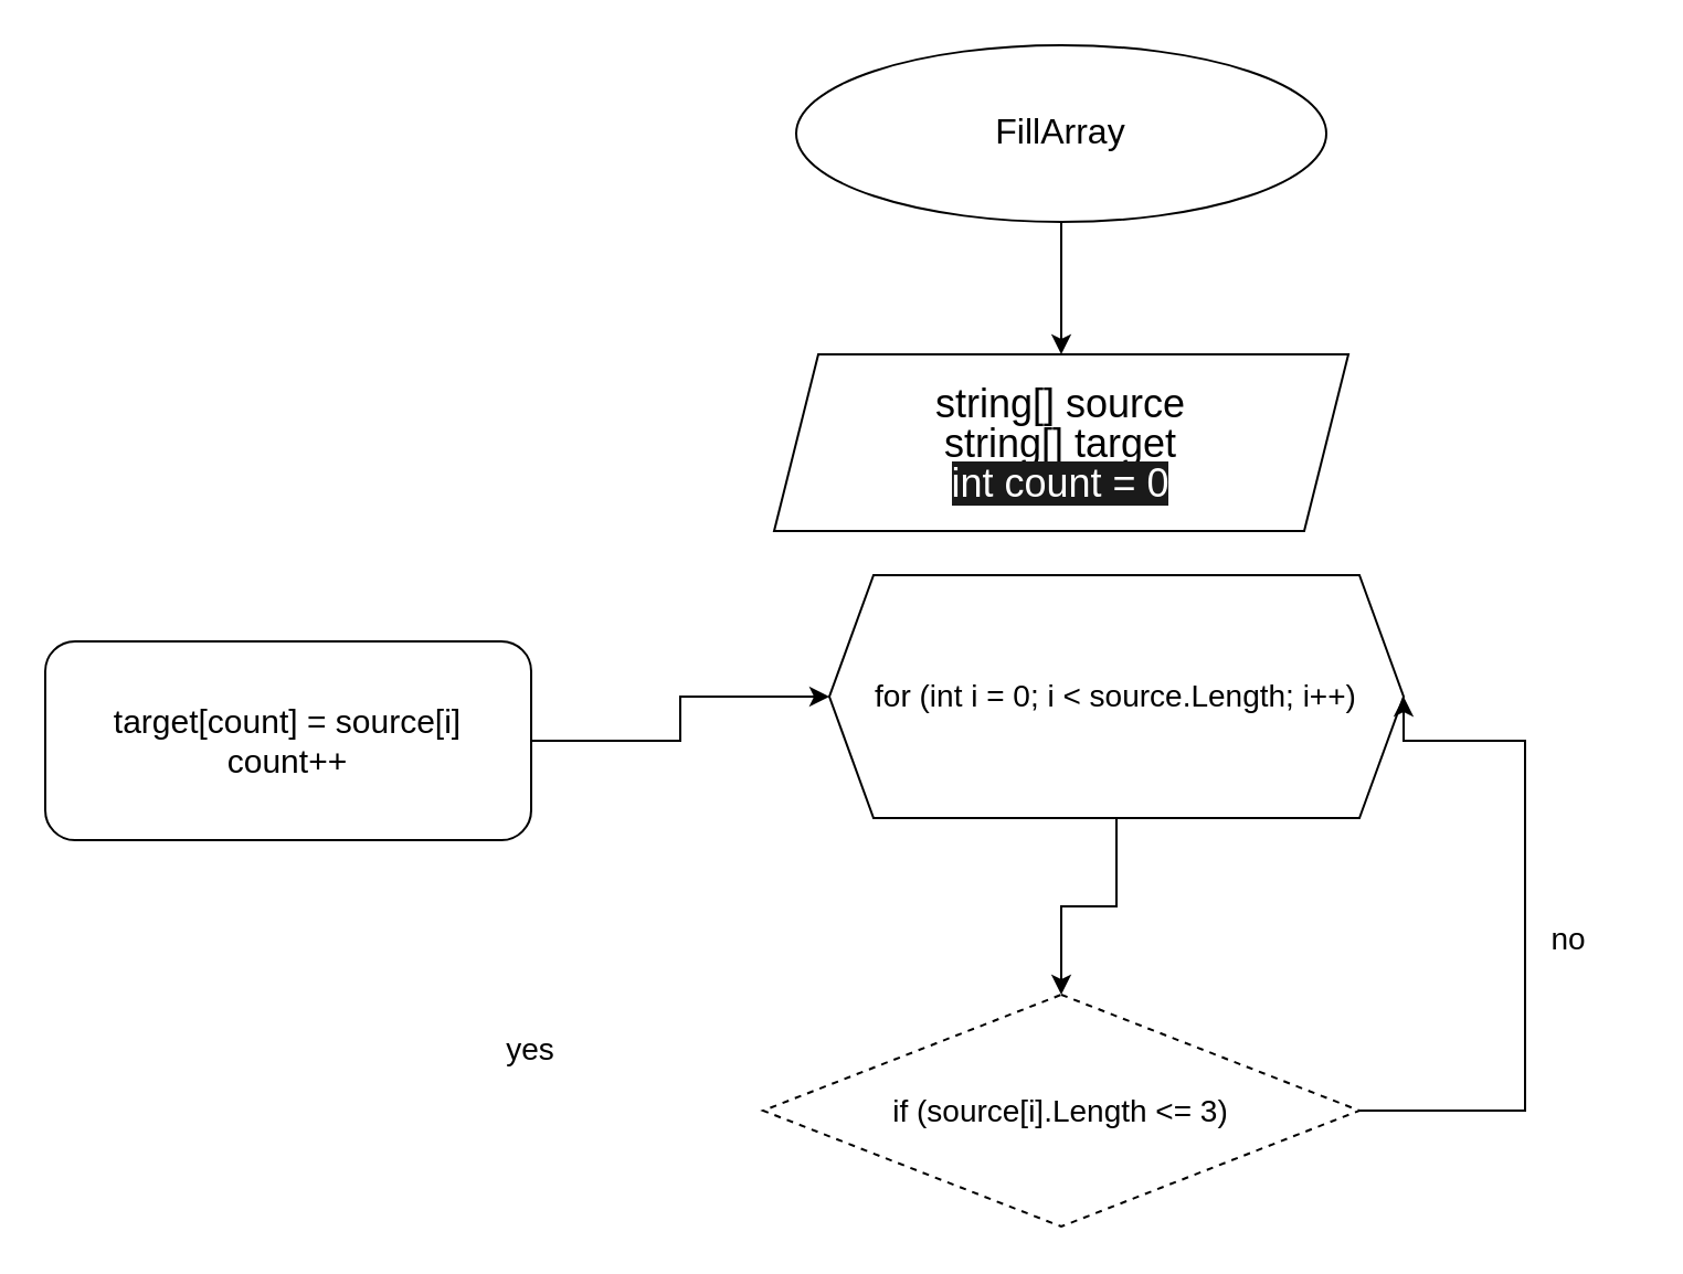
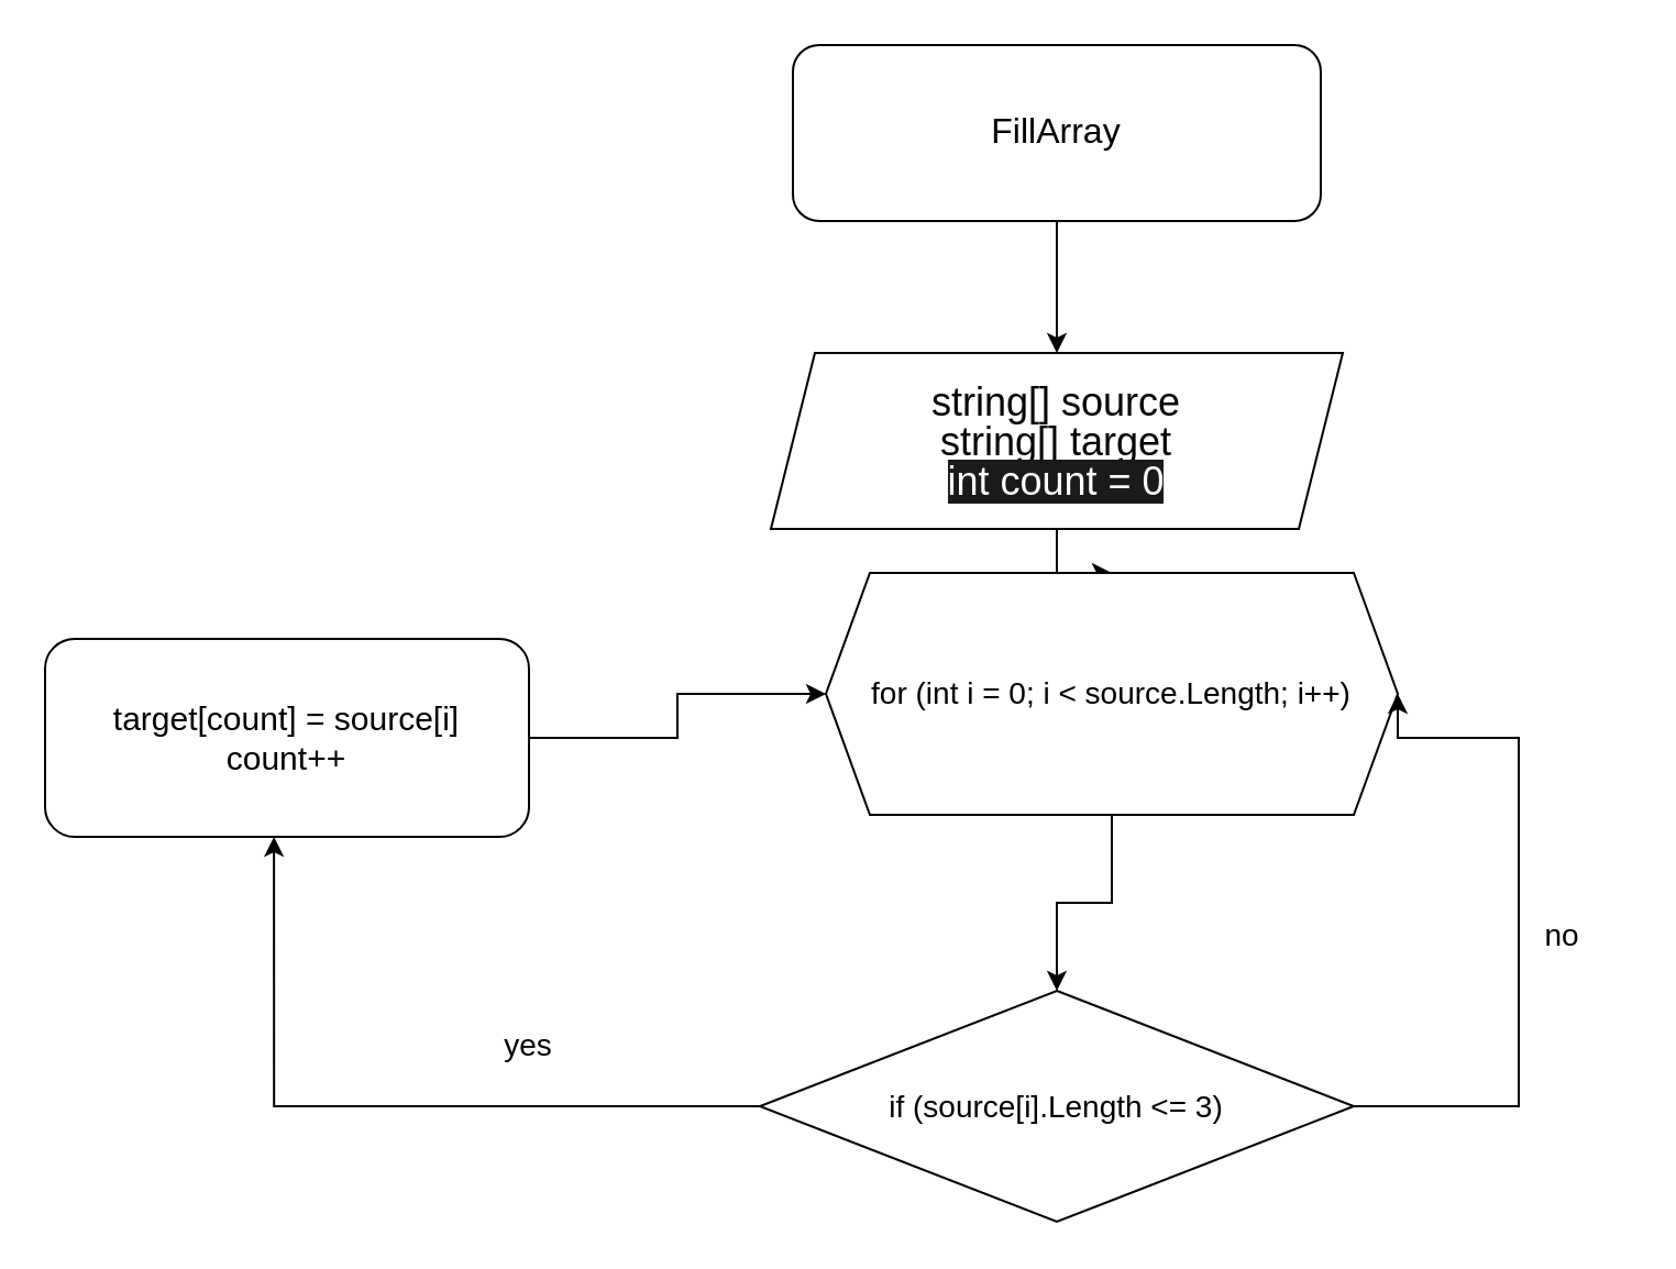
- <mxCell id="3" value="&lt;div style=&quot;line-height: 18px;&quot;&gt;&lt;font style=&quot;font-size: 16px;&quot;&gt;FillArray&lt;/font&gt;&lt;br&gt;&lt;/div&gt;" style="ellipse;whiteSpace=wrap;html=1;fillColor=default;" vertex="1" parent="1"><mxGeometry x="360" y="20" width="240" height="80" as="geometry" /></mxCell>
+ <mxCell id="3" value="&lt;div style=&quot;line-height: 18px;&quot;&gt;&lt;font style=&quot;font-size: 16px;&quot;&gt;FillArray&lt;/font&gt;&lt;br&gt;&lt;/div&gt;" style="rounded=1;whiteSpace=wrap;html=1;fillColor=default;" vertex="1" parent="1"><mxGeometry x="360" y="20" width="240" height="80" as="geometry" /></mxCell>
+ <mxCell id="4" value="" style="edgeStyle=orthogonalEdgeStyle;rounded=0;orthogonalLoop=1;jettySize=auto;html=1;" edge="1" parent="1" source="5" target="7"><mxGeometry relative="1" as="geometry" /></mxCell>
+ <mxCell id="12" style="edgeStyle=orthogonalEdgeStyle;rounded=0;orthogonalLoop=1;jettySize=auto;html=1;entryX=0.473;entryY=1;entryDx=0;entryDy=0;entryPerimeter=0;" edge="1" parent="1" source="9" target="11"><mxGeometry relative="1" as="geometry" /></mxCell>
- <mxCell id="9" value="&lt;font style=&quot;font-size: 14px;&quot;&gt;if (source[i].Length &amp;lt;= 3)&lt;/font&gt;" style="rhombus;whiteSpace=wrap;html=1;dashed=1;" vertex="1" parent="1"><mxGeometry x="345" y="450" width="270" height="105" as="geometry" /></mxCell>
+ <mxCell id="9" value="&lt;font style=&quot;font-size: 14px;&quot;&gt;if (source[i].Length &amp;lt;= 3)&lt;/font&gt;" style="rhombus;whiteSpace=wrap;html=1;" vertex="1" parent="1"><mxGeometry x="345" y="450" width="270" height="105" as="geometry" /></mxCell>
